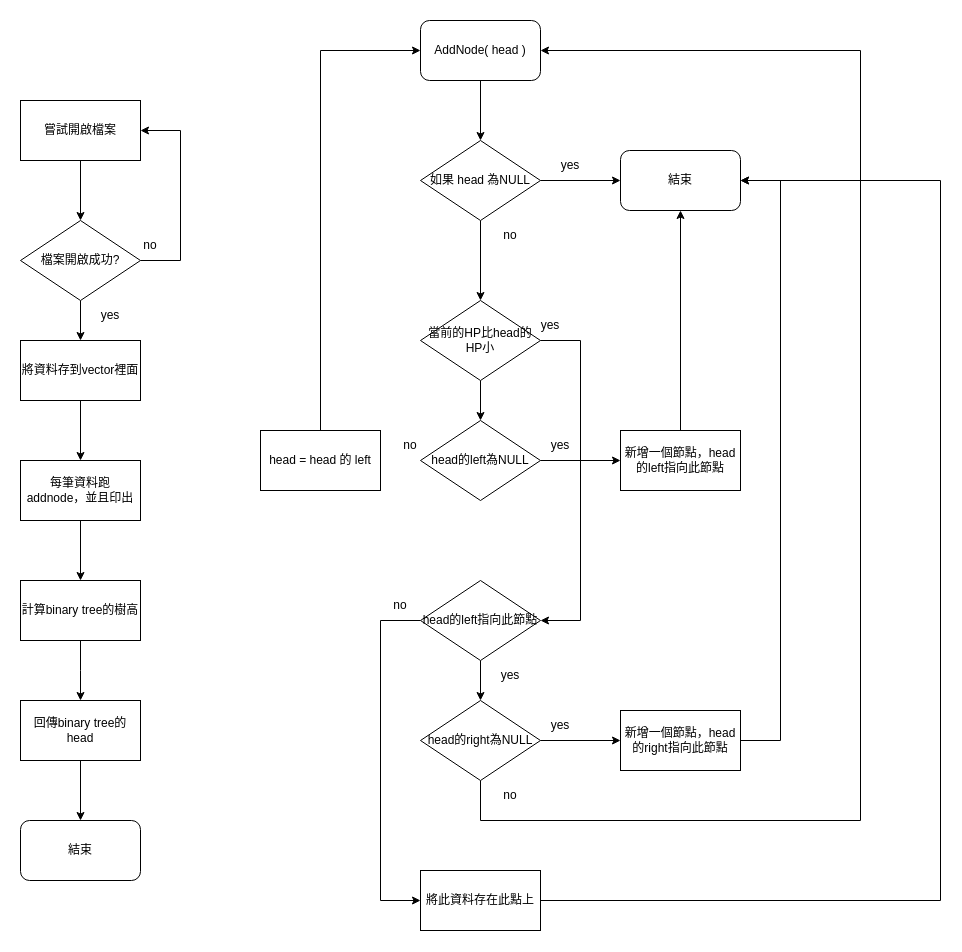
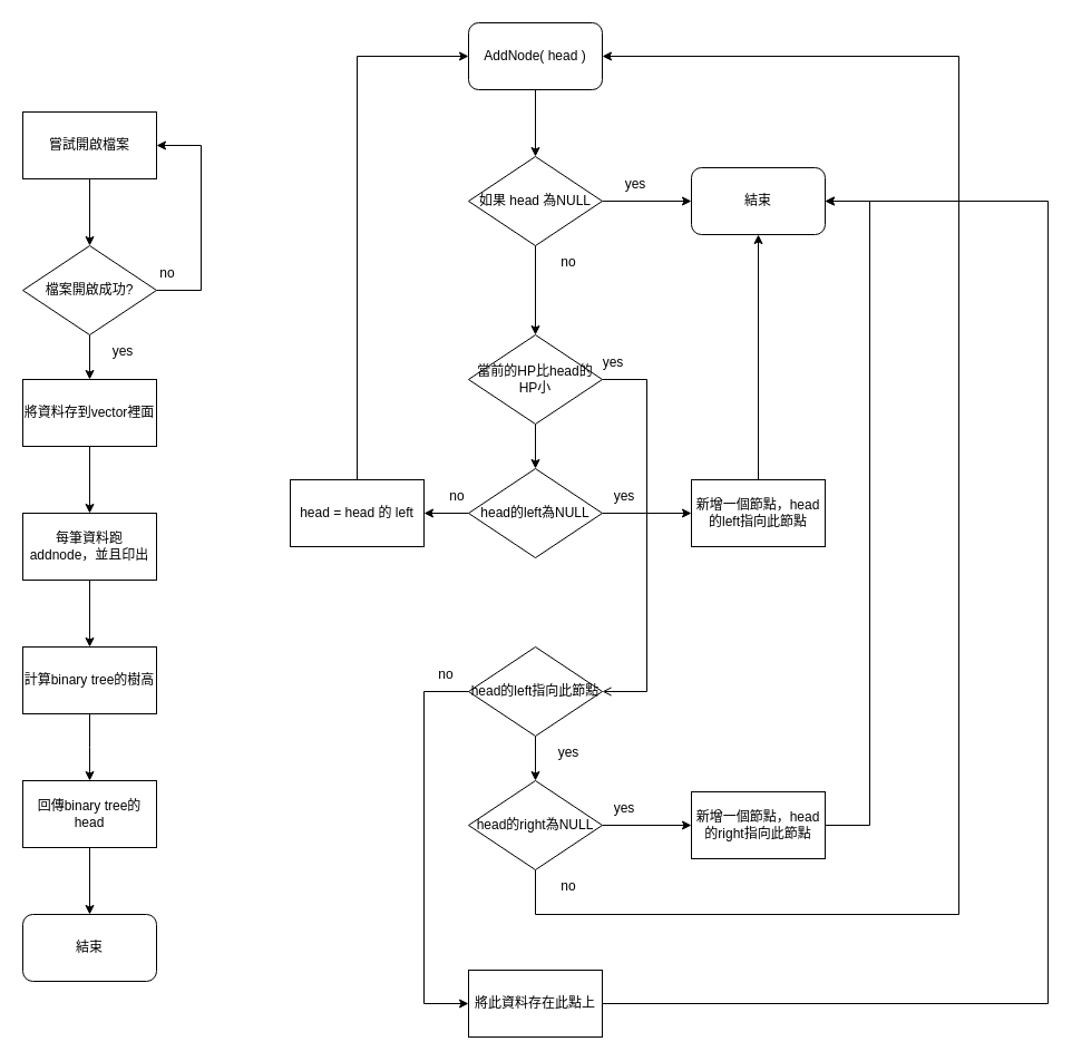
+ <mxCell id="25" style="edgeStyle=orthogonalEdgeStyle;rounded=0;orthogonalLoop=1;jettySize=auto;html=1;exitX=0;exitY=0.5;exitDx=0;exitDy=0;entryX=1;entryY=0.5;entryDx=0;entryDy=0;" parent="1" source="26" target="39" edge="1"><mxGeometry relative="1" as="geometry" /></mxCell>
- <mxCell id="22" style="edgeStyle=orthogonalEdgeStyle;rounded=0;orthogonalLoop=1;jettySize=auto;html=1;entryX=1;entryY=0.5;entryDx=0;entryDy=0;" parent="1" source="23" target="31" edge="1"><mxGeometry relative="1" as="geometry"><Array as="points"><mxPoint x="580" y="340" /><mxPoint x="580" y="620" /></Array></mxGeometry></mxCell>
+ <mxCell id="22" style="edgeStyle=orthogonalEdgeStyle;rounded=0;orthogonalLoop=1;jettySize=auto;html=1;entryX=1;entryY=0.5;entryDx=0;entryDy=0;endArrow=open;" parent="1" source="23" target="31" edge="1"><mxGeometry relative="1" as="geometry"><Array as="points"><mxPoint x="580" y="340" /><mxPoint x="580" y="620" /></Array></mxGeometry></mxCell>
